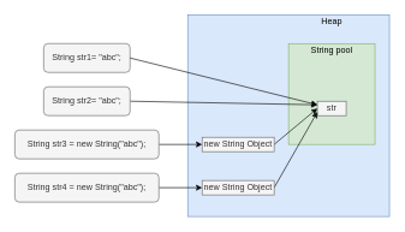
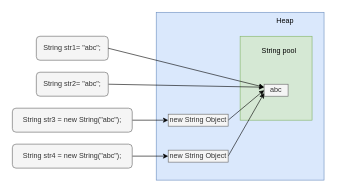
- <mxCell id="10" value="Heap" style="text;html=1;strokeColor=none;fillColor=none;align=center;verticalAlign=middle;whiteSpace=wrap;rounded=0;" parent="1" vertex="1"><mxGeometry x="440" y="20" width="40" height="20" as="geometry" /></mxCell>
+ <mxCell id="10" value="Heap" style="text;html=1;strokeColor=none;fillColor=none;align=center;verticalAlign=middle;whiteSpace=wrap;rounded=0;" parent="1" vertex="1"><mxGeometry x="455" y="25" width="40" height="20" as="geometry" /></mxCell>
- <mxCell id="9" value="String pool" style="text;html=1;strokeColor=none;fillColor=none;align=center;verticalAlign=middle;whiteSpace=wrap;rounded=0;" parent="1" vertex="1"><mxGeometry x="430" y="60" width="60" height="20" as="geometry" /></mxCell>
+ <mxCell id="9" value="String pool" style="text;html=1;strokeColor=none;fillColor=none;align=center;verticalAlign=middle;whiteSpace=wrap;rounded=0;" parent="1" vertex="1"><mxGeometry x="435" y="75" width="60" height="20" as="geometry" /></mxCell>
- <mxCell id="7" value="str" style="rounded=0;whiteSpace=wrap;html=1;fillColor=#f5f5f5;strokeColor=#666666;fontColor=#333333;" parent="1" vertex="1"><mxGeometry x="440" y="140" width="40" height="20" as="geometry" /></mxCell>
+ <mxCell id="7" value="abc" style="rounded=0;whiteSpace=wrap;html=1;fillColor=#f5f5f5;strokeColor=#666666;fontColor=#333333;" parent="1" vertex="1"><mxGeometry x="440" y="140" width="40" height="20" as="geometry" /></mxCell>
